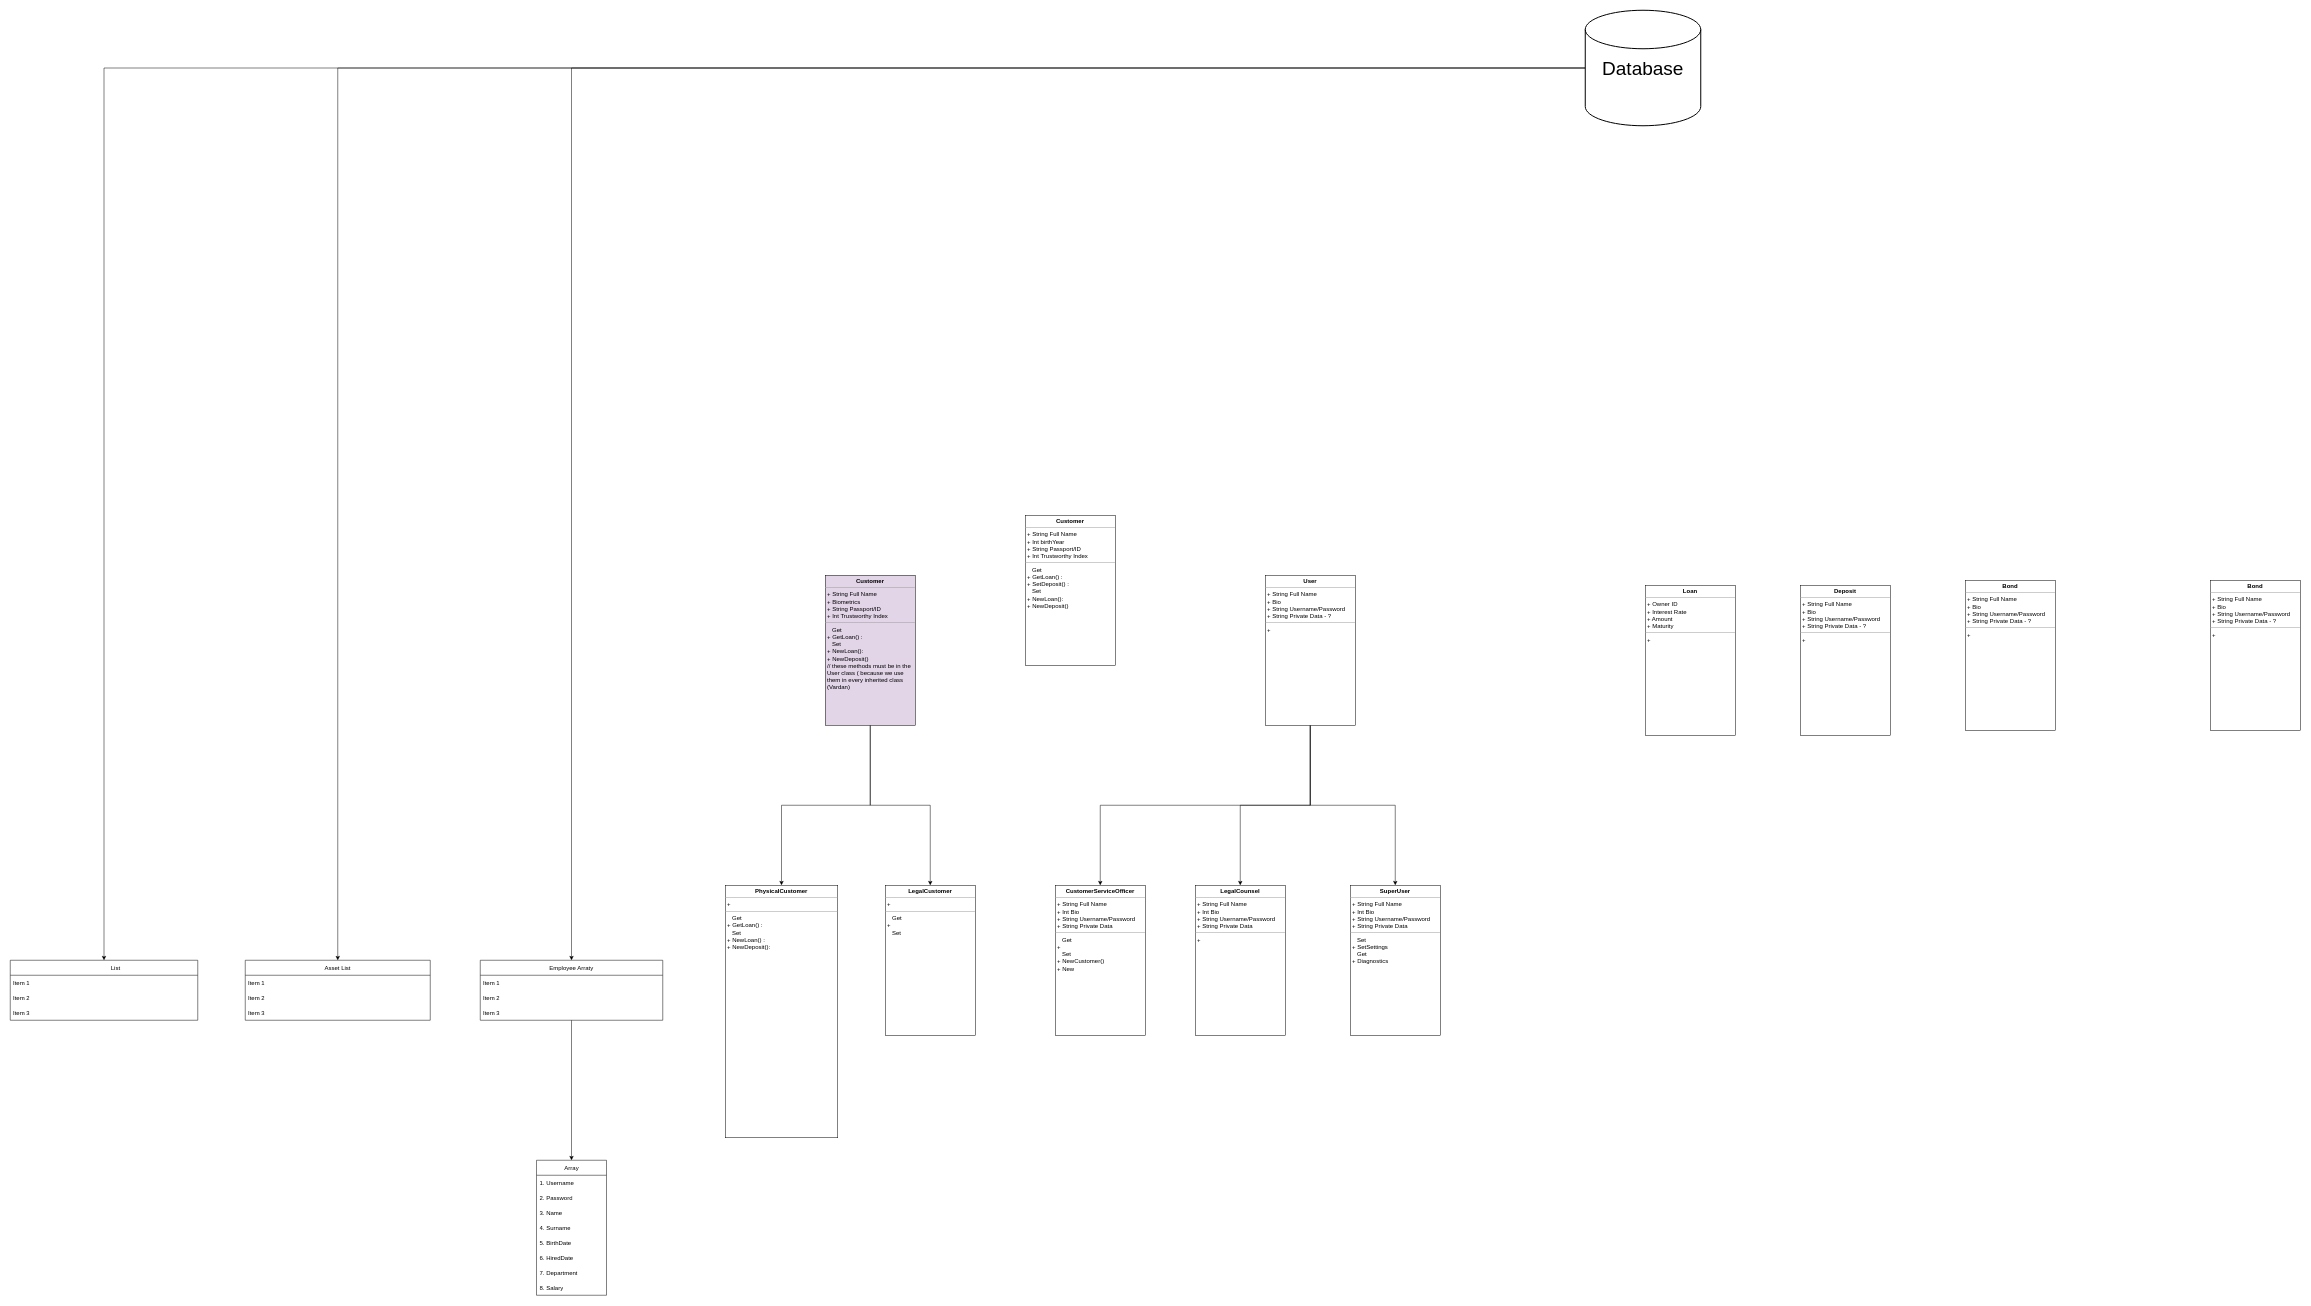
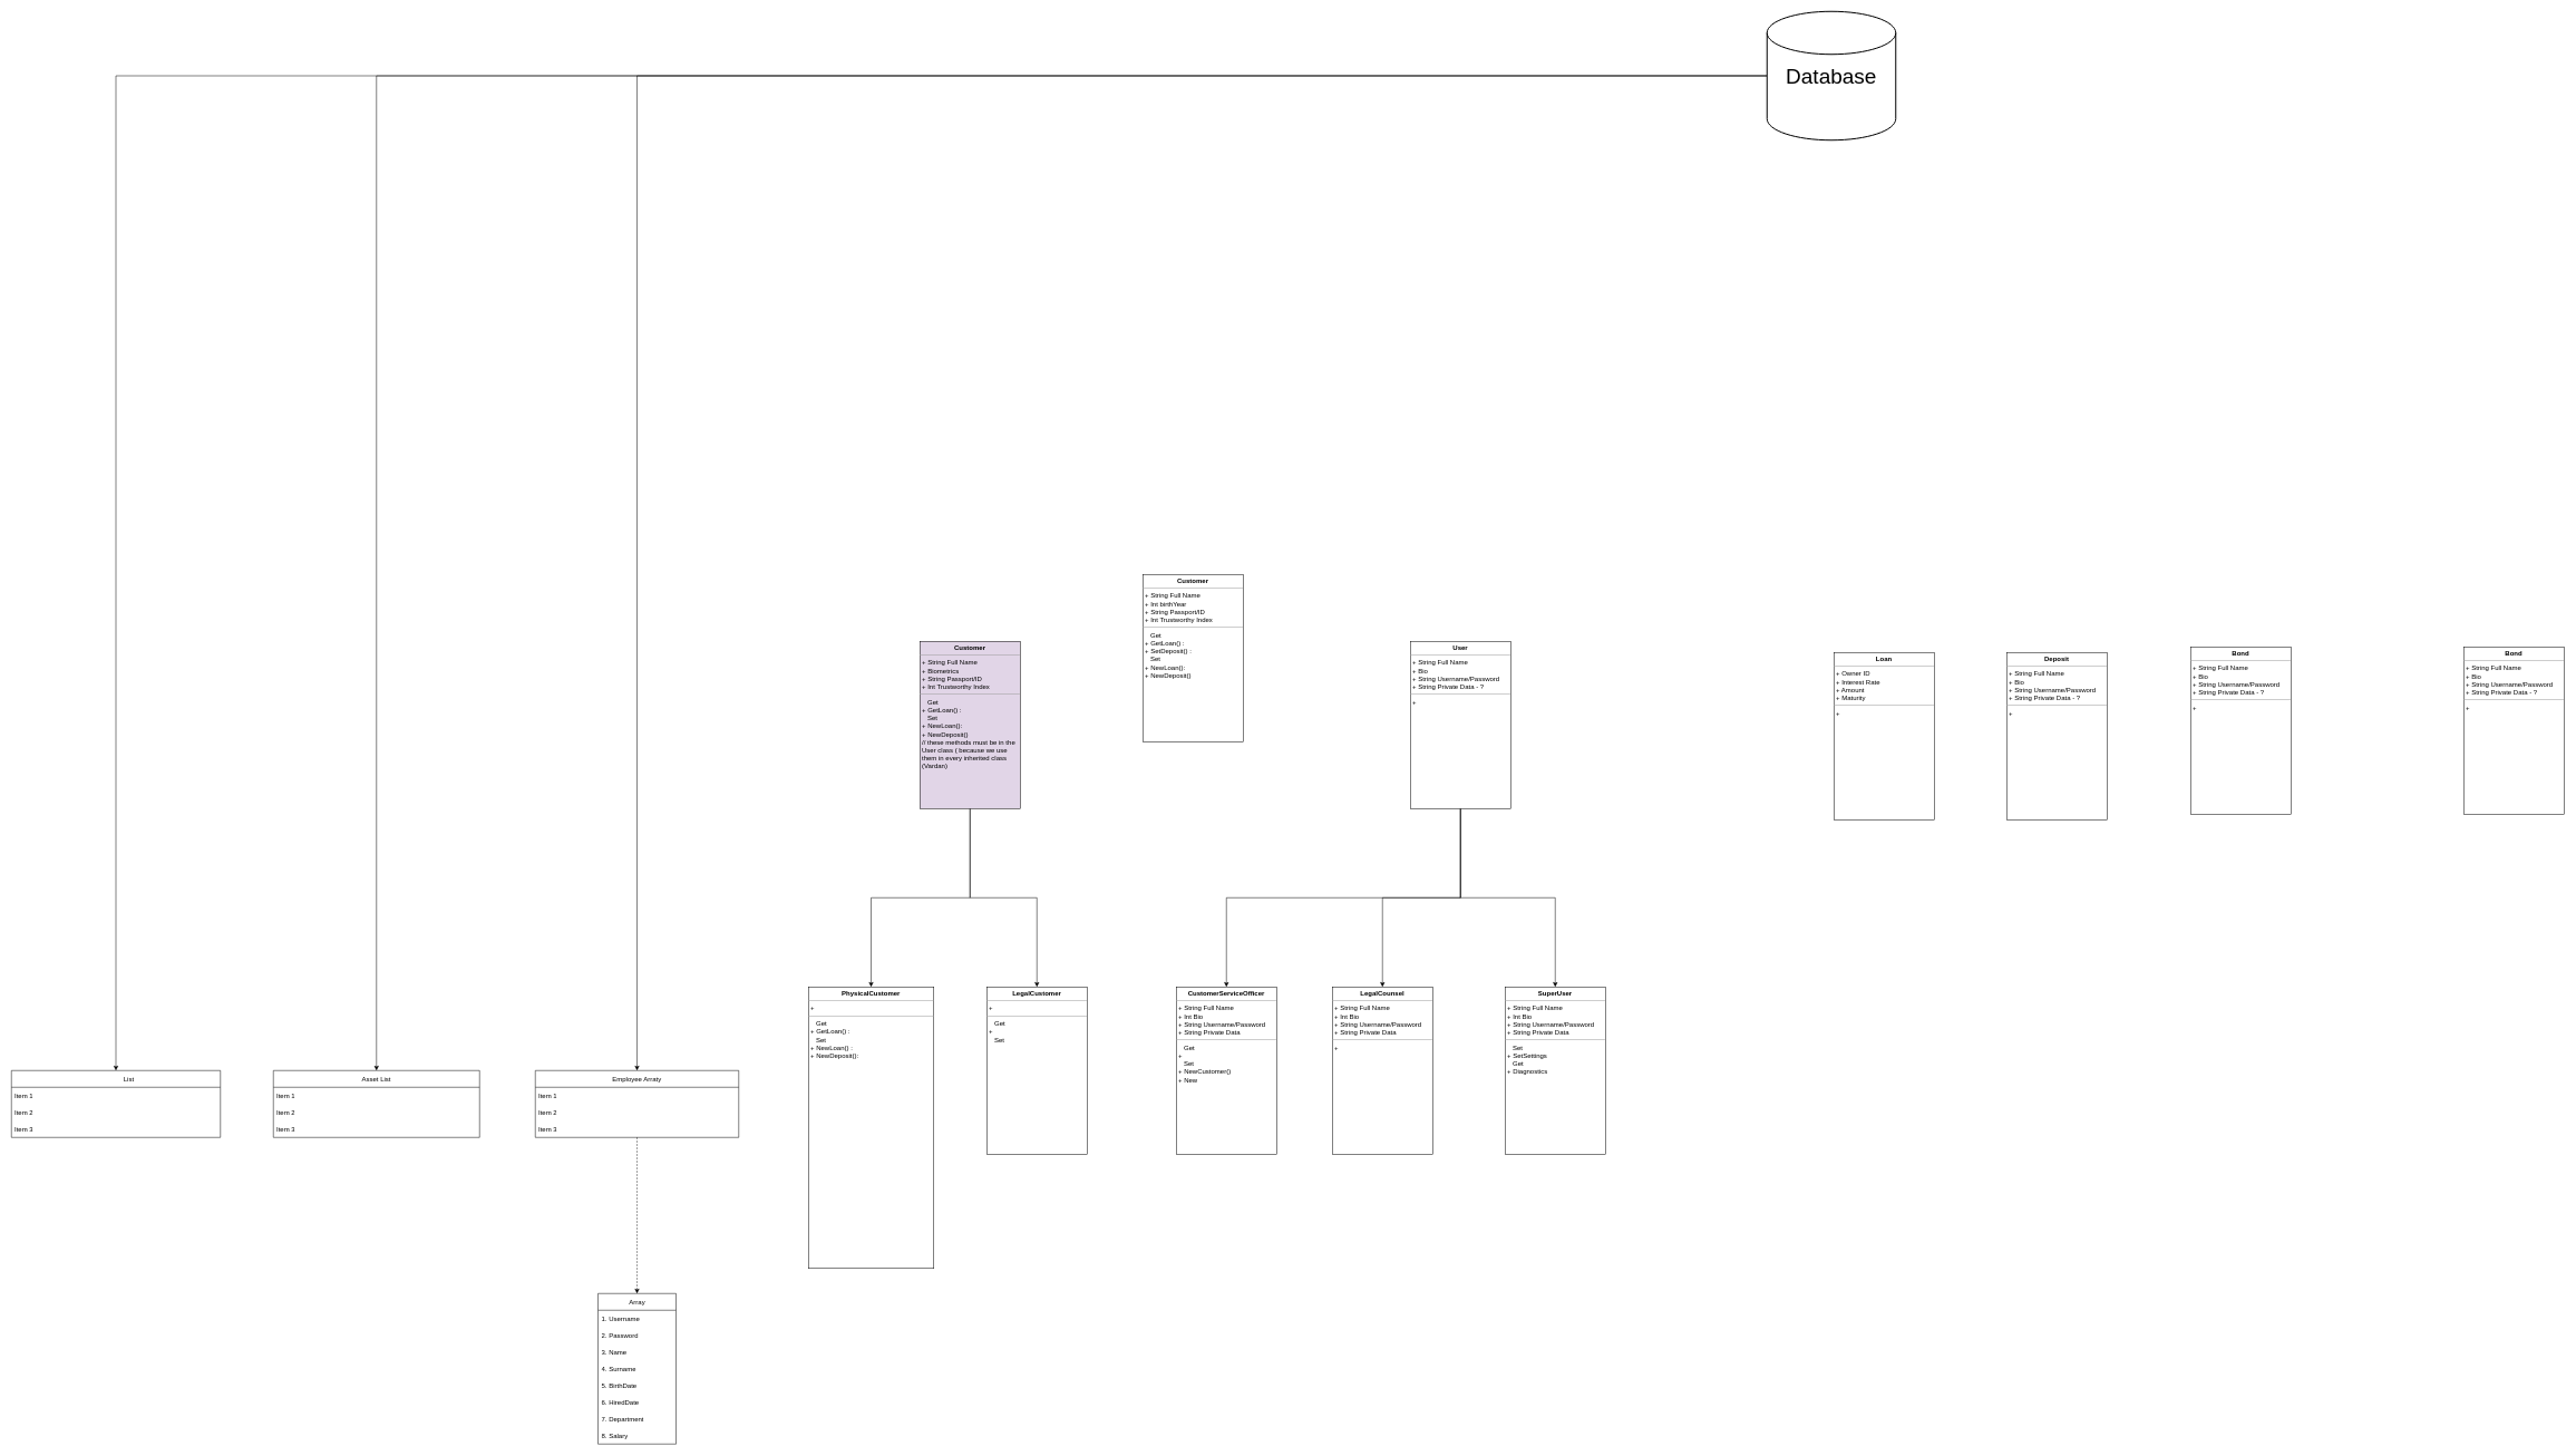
- <mxCell id="18" style="edgeStyle=orthogonalEdgeStyle;rounded=0;orthogonalLoop=1;jettySize=auto;html=1;exitX=0.5;exitY=1;exitDx=0;exitDy=0;entryX=0.5;entryY=0;entryDx=0;entryDy=0;" edge="1" parent="1" source="19" target="31"><mxGeometry relative="1" as="geometry"><mxPoint x="1142.5" y="2310" as="targetPoint" /></mxGeometry></mxCell>
+ <mxCell id="18" style="edgeStyle=orthogonalEdgeStyle;rounded=0;orthogonalLoop=1;jettySize=auto;html=1;exitX=0.5;exitY=1;exitDx=0;exitDy=0;entryX=0.5;entryY=0;entryDx=0;entryDy=0;dashed=1;" edge="1" parent="1" source="19" target="31"><mxGeometry relative="1" as="geometry"><mxPoint x="1142.5" y="2310" as="targetPoint" /></mxGeometry></mxCell>
